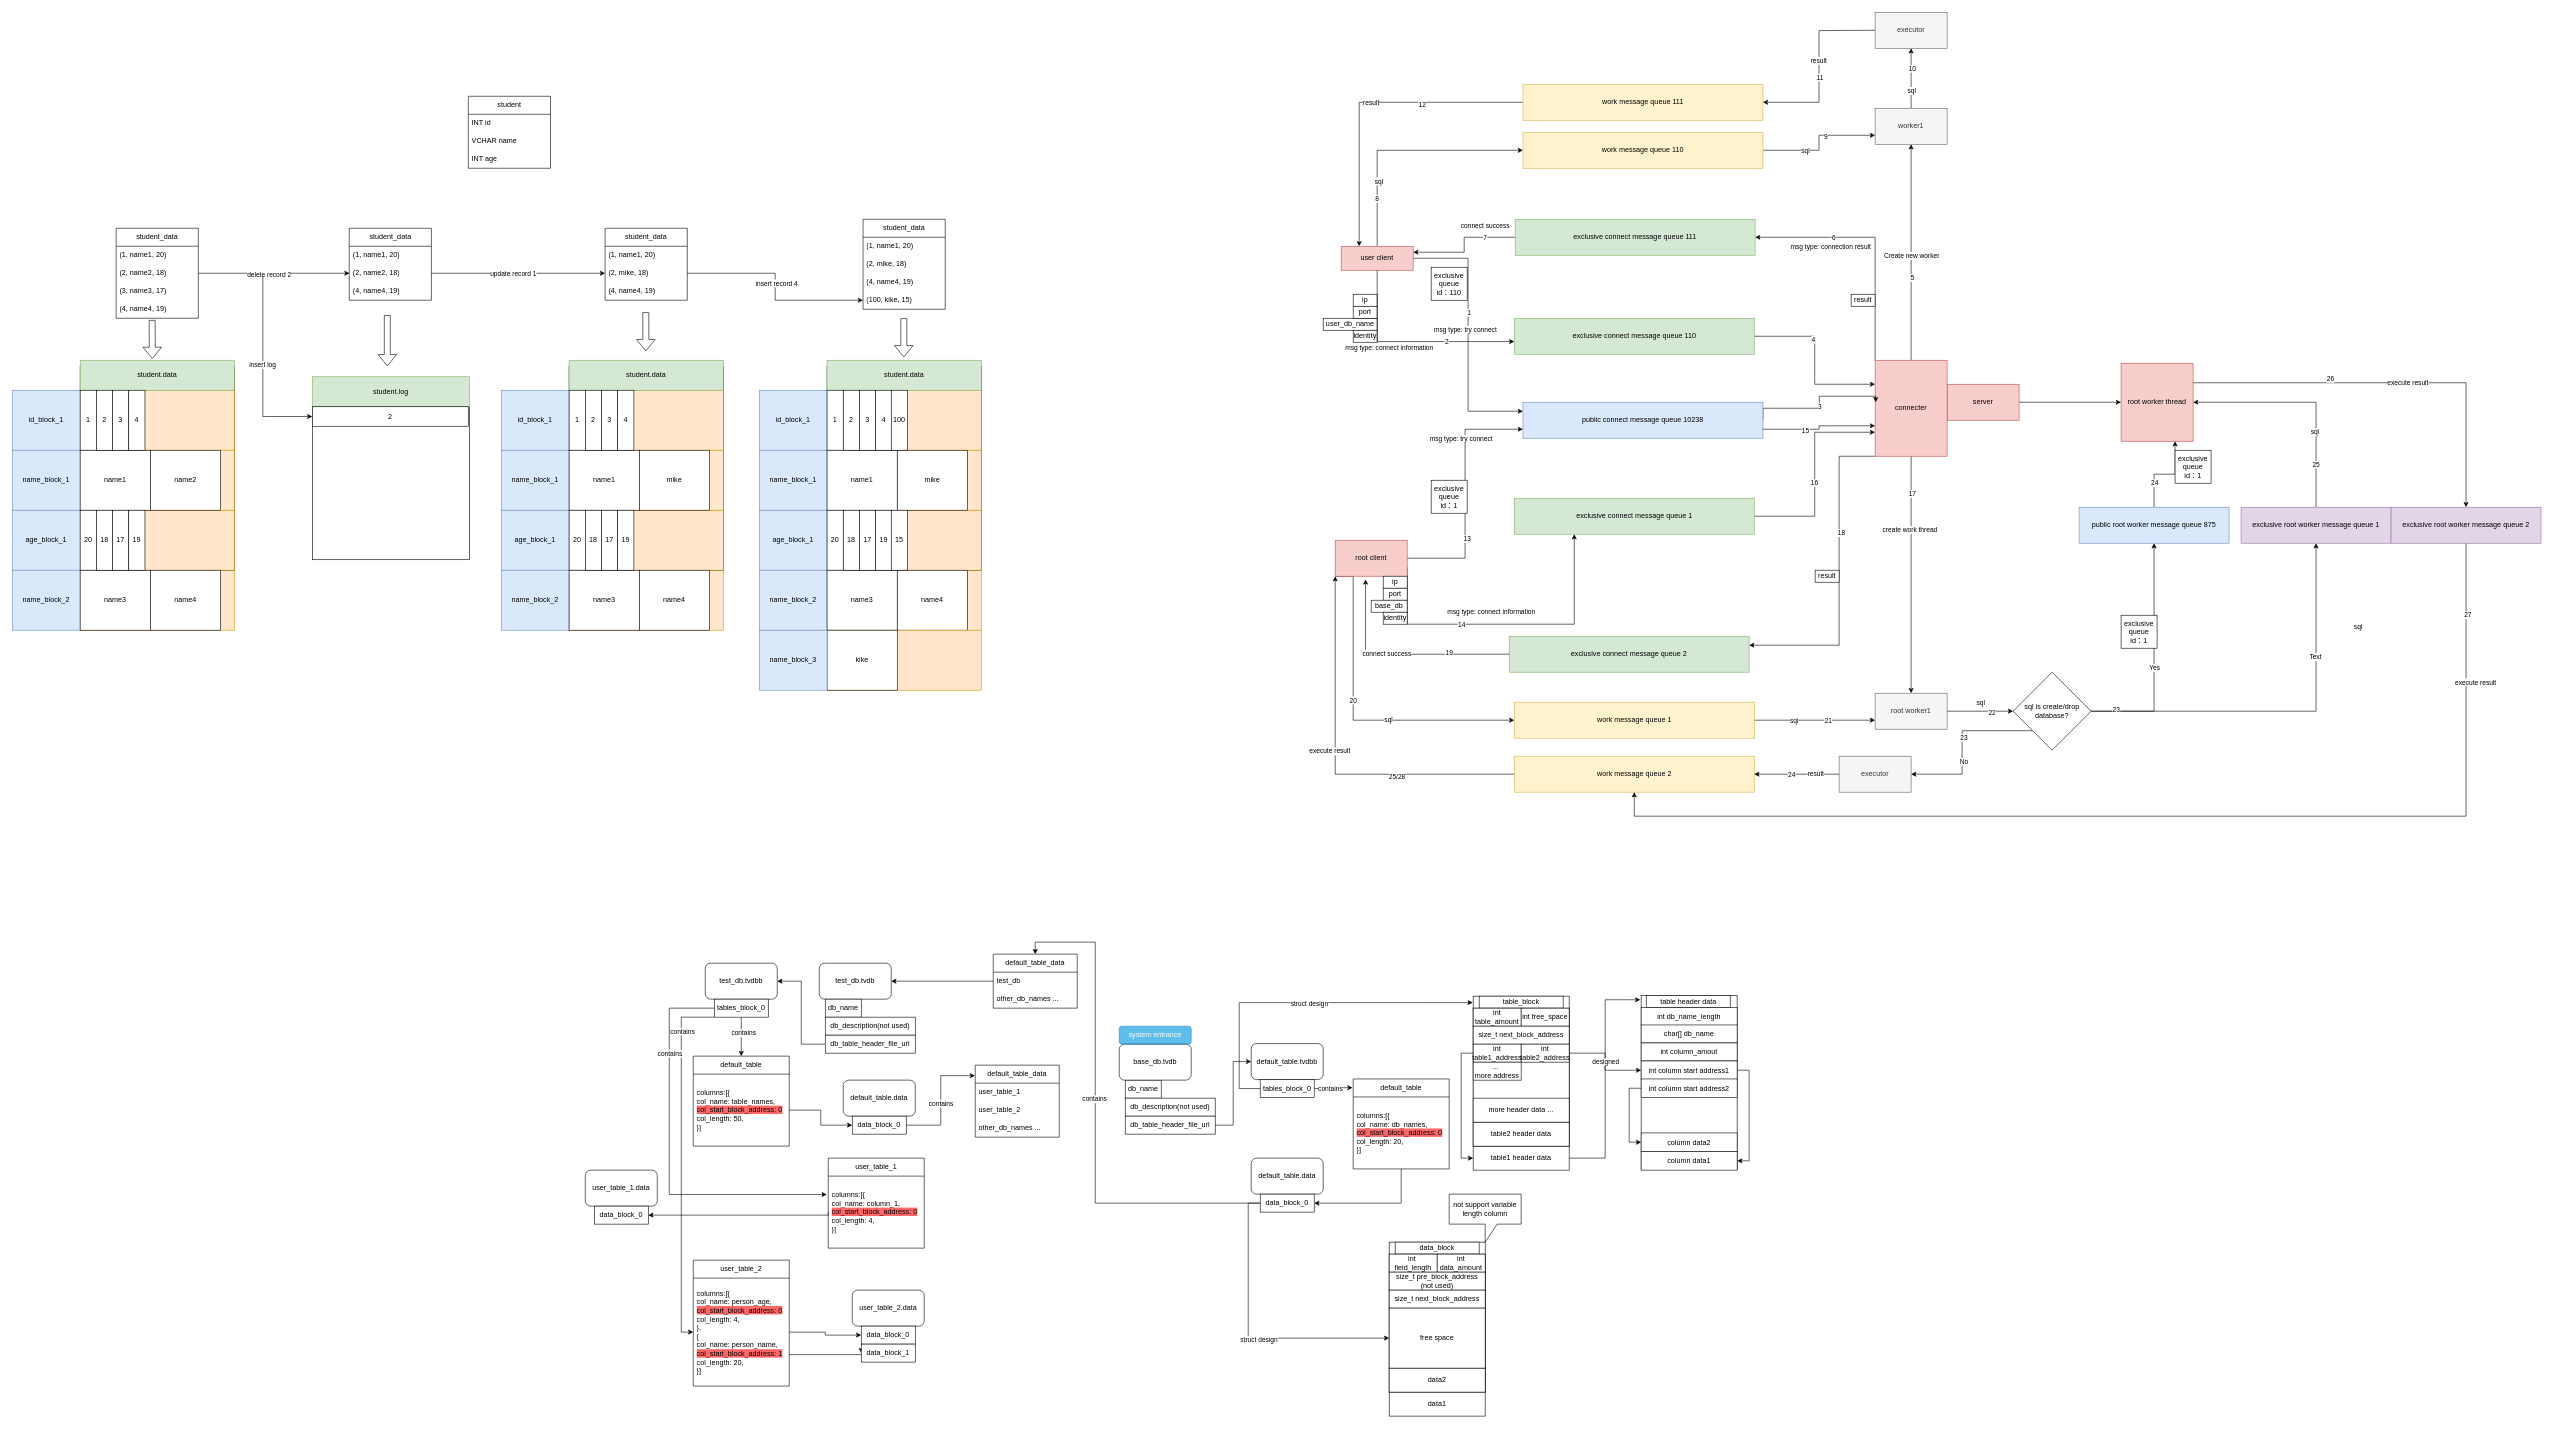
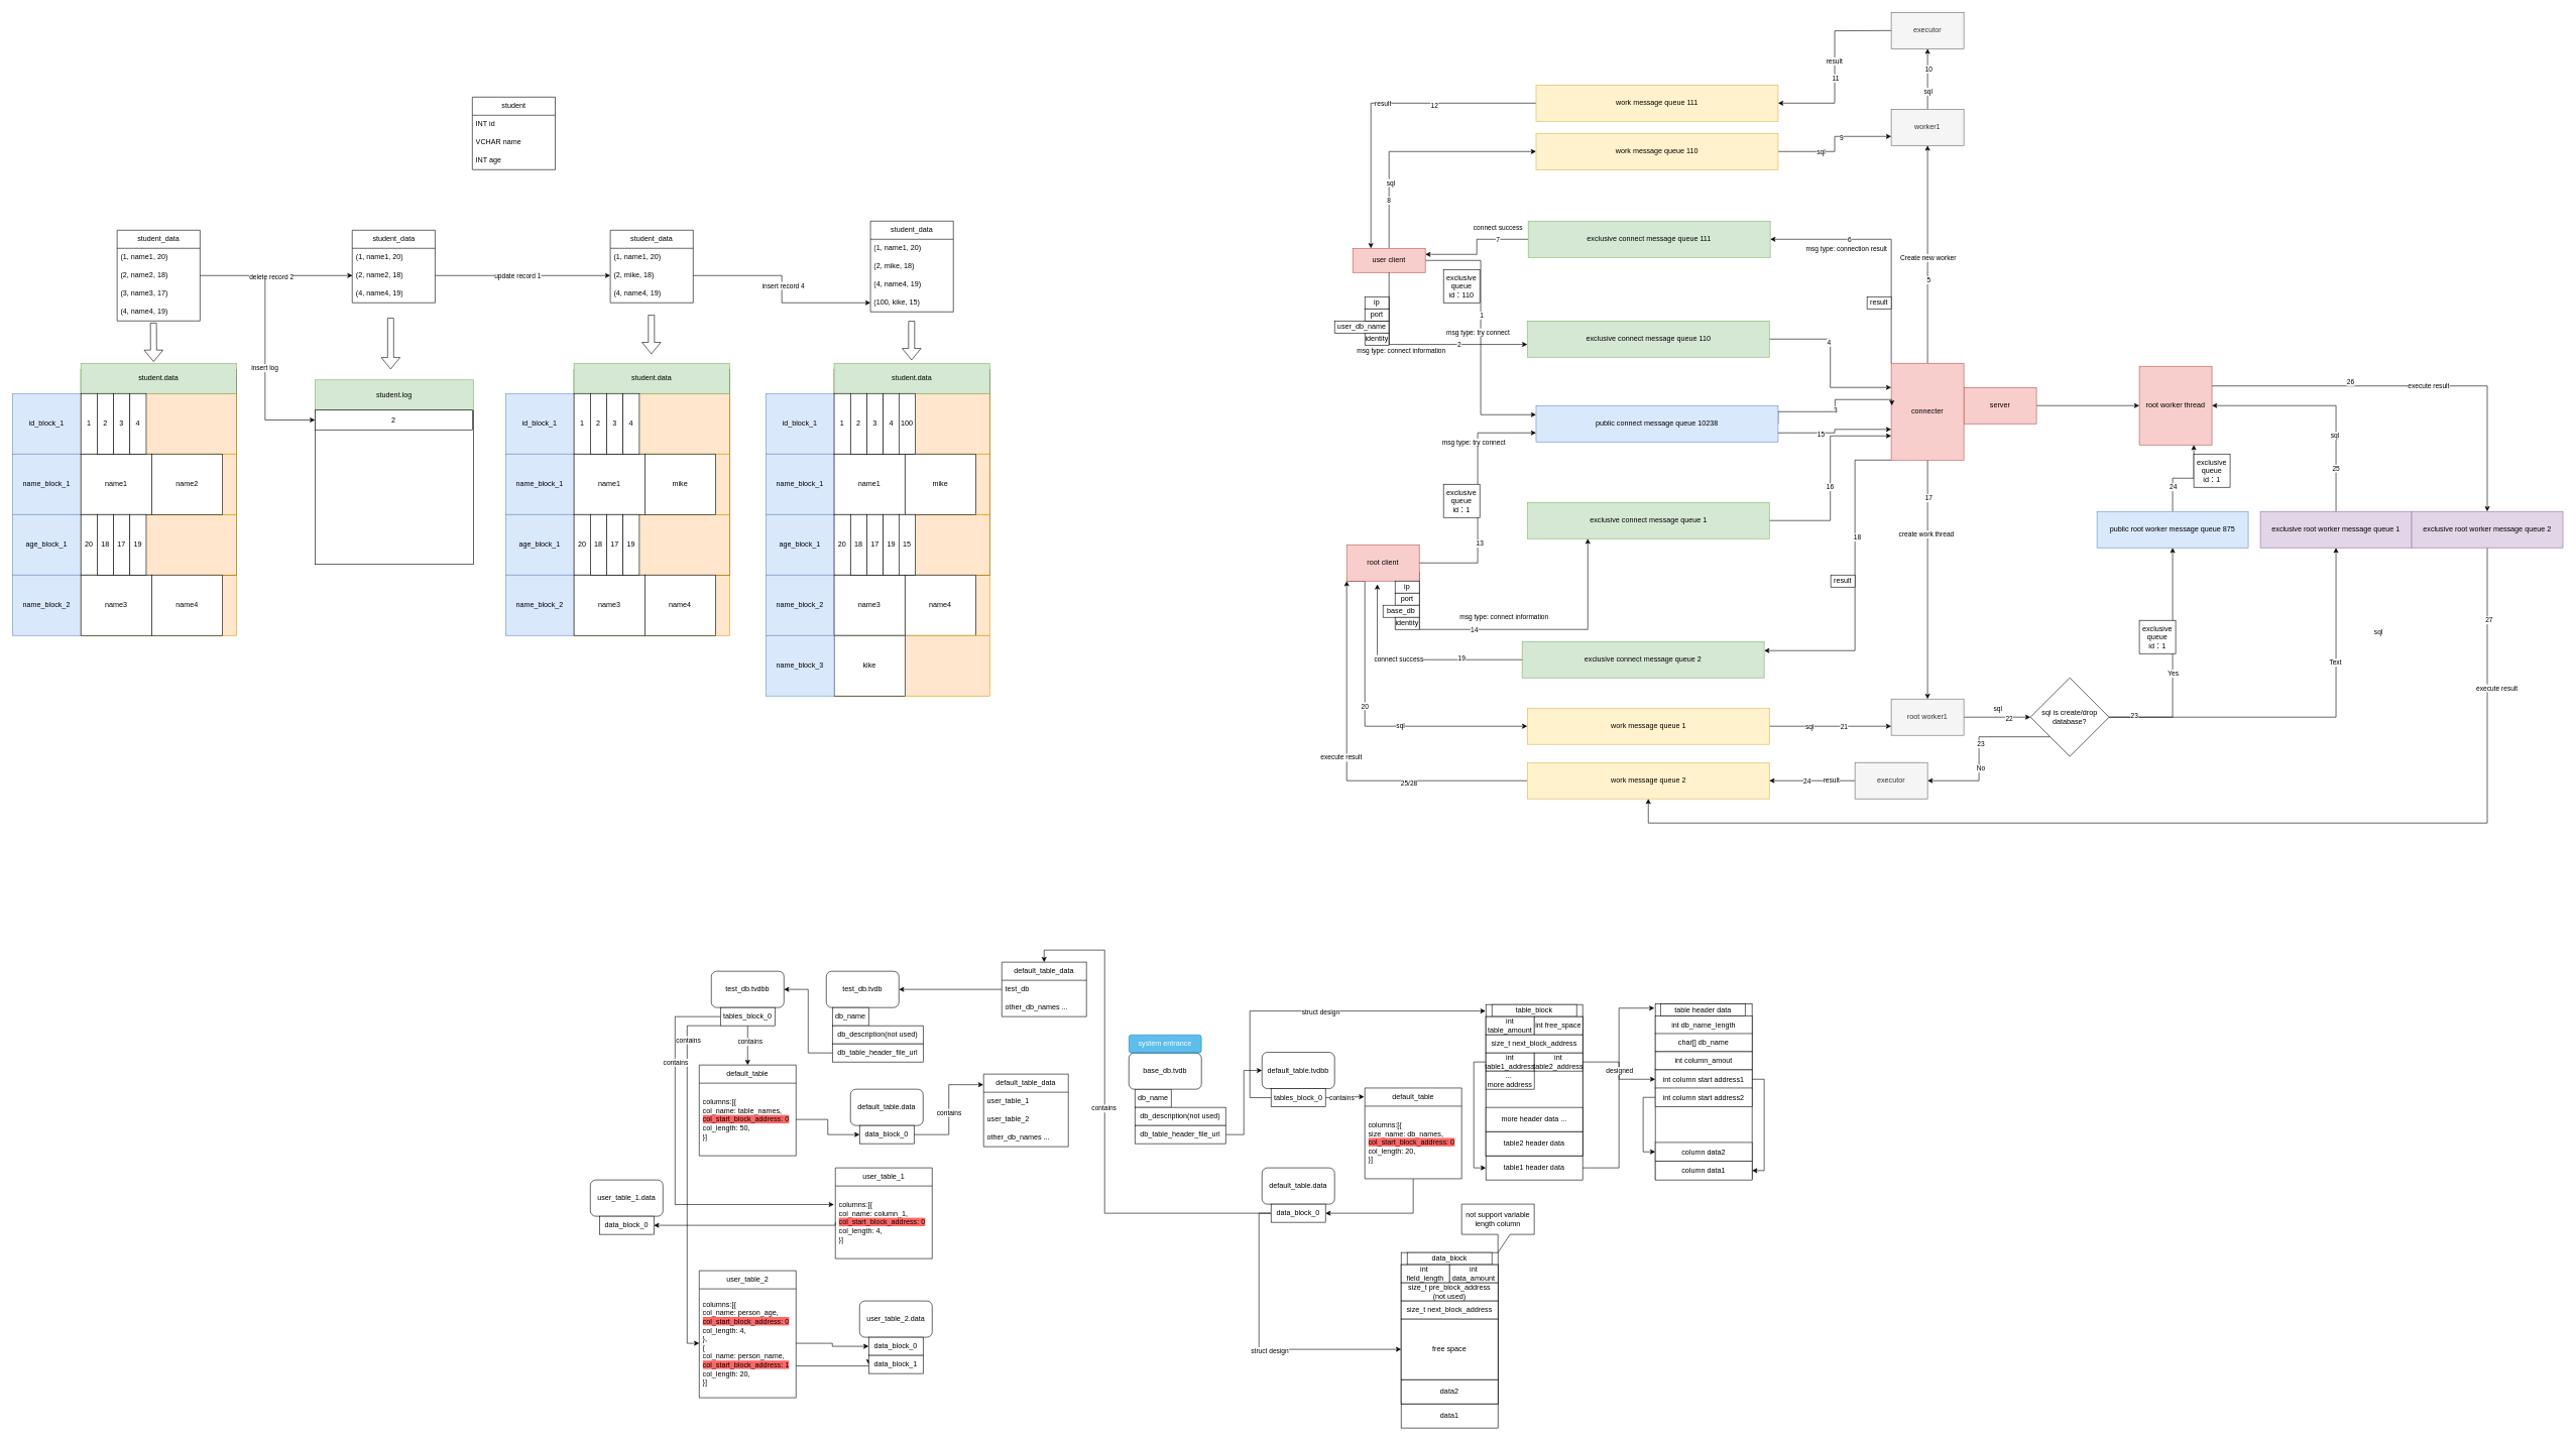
- <mxCell id="70" value="&lt;div style=&quot;text-align: left;&quot;&gt;&lt;span style=&quot;text-align: center; background-color: initial;&quot;&gt;columns:&lt;/span&gt;&lt;span style=&quot;background-color: initial; text-align: center;&quot;&gt;[&lt;/span&gt;&lt;span style=&quot;background-color: initial; text-align: center;&quot;&gt;{&lt;/span&gt;&lt;/div&gt;&lt;div style=&quot;text-align: left;&quot;&gt;&lt;span style=&quot;background-color: initial; text-align: center;&quot;&gt;col_name:&lt;/span&gt;&lt;span style=&quot;text-align: center; background-color: initial;&quot;&gt;&amp;nbsp;db_names, &lt;/span&gt;&lt;span style=&quot;text-align: center; background-color: rgb(255, 102, 102);&quot;&gt;col_start_block_address: 0&lt;/span&gt;&lt;/div&gt;&lt;div style=&quot;text-align: left;&quot;&gt;&lt;span style=&quot;background-color: initial; text-align: center;&quot;&gt;col_length:&lt;/span&gt;&lt;span style=&quot;background-color: initial; text-align: center;&quot;&gt;&amp;nbsp;20,&lt;/span&gt;&lt;span style=&quot;background-color: initial; text-align: center;&quot;&gt;&lt;br&gt;&lt;/span&gt;&lt;/div&gt;&lt;div style=&quot;text-align: left;&quot;&gt;&lt;span style=&quot;background-color: initial; text-align: center;&quot;&gt;}&lt;/span&gt;&lt;span style=&quot;background-color: initial; text-align: center;&quot;&gt;]&lt;/span&gt;&lt;/div&gt;" style="text;strokeColor=none;fillColor=none;align=left;verticalAlign=middle;spacingLeft=4;spacingRight=4;overflow=hidden;points=[[0,0.5],[1,0.5]];portConstraint=eastwest;rotatable=0;whiteSpace=wrap;html=1;" parent="69" vertex="1"><mxGeometry y="30" width="160" height="120" as="geometry" /></mxCell>
+ <mxCell id="70" value="&lt;div style=&quot;text-align: left;&quot;&gt;&lt;span style=&quot;text-align: center; background-color: initial;&quot;&gt;columns:&lt;/span&gt;&lt;span style=&quot;background-color: initial; text-align: center;&quot;&gt;[&lt;/span&gt;&lt;span style=&quot;background-color: initial; text-align: center;&quot;&gt;{&lt;/span&gt;&lt;/div&gt;&lt;div style=&quot;text-align: left;&quot;&gt;&lt;span style=&quot;background-color: initial; text-align: center;&quot;&gt;size_name:&lt;/span&gt;&lt;span style=&quot;text-align: center; background-color: initial;&quot;&gt;&amp;nbsp;db_names, &lt;/span&gt;&lt;span style=&quot;text-align: center; background-color: rgb(255, 102, 102);&quot;&gt;col_start_block_address: 0&lt;/span&gt;&lt;/div&gt;&lt;div style=&quot;text-align: left;&quot;&gt;&lt;span style=&quot;background-color: initial; text-align: center;&quot;&gt;col_length:&lt;/span&gt;&lt;span style=&quot;background-color: initial; text-align: center;&quot;&gt;&amp;nbsp;20,&lt;/span&gt;&lt;span style=&quot;background-color: initial; text-align: center;&quot;&gt;&lt;br&gt;&lt;/span&gt;&lt;/div&gt;&lt;div style=&quot;text-align: left;&quot;&gt;&lt;span style=&quot;background-color: initial; text-align: center;&quot;&gt;}&lt;/span&gt;&lt;span style=&quot;background-color: initial; text-align: center;&quot;&gt;]&lt;/span&gt;&lt;/div&gt;" style="text;strokeColor=none;fillColor=none;align=left;verticalAlign=middle;spacingLeft=4;spacingRight=4;overflow=hidden;points=[[0,0.5],[1,0.5]];portConstraint=eastwest;rotatable=0;whiteSpace=wrap;html=1;" parent="69" vertex="1"><mxGeometry y="30" width="160" height="120" as="geometry" /></mxCell>
